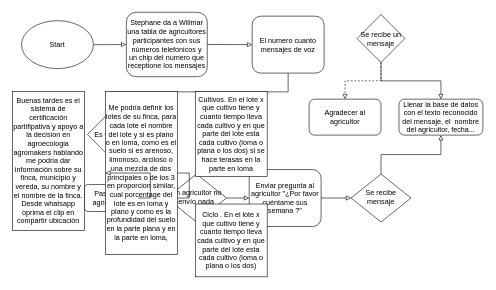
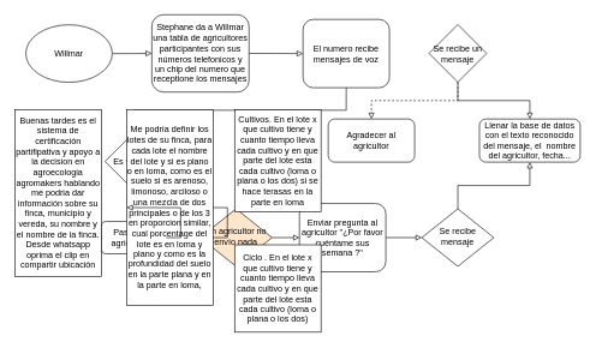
- <mxCell id="22" value="Se recibe un mensaje" style="rhombus;whiteSpace=wrap;html=1;" parent="1" vertex="1"><mxGeometry x="595" y="23.75" width="80" height="80" as="geometry" /></mxCell>
+ <mxCell id="22" value="Se recibe un mensaje" style="rhombus;whiteSpace=wrap;html=1;" parent="1" vertex="1"><mxGeometry x="595" y="33.75" width="80" height="80" as="geometry" /></mxCell>
- <mxCell id="15" value="Start" style="ellipse;whiteSpace=wrap;html=1;" parent="1" vertex="1"><mxGeometry x="35" y="34" width="120" height="80" as="geometry" /></mxCell>
+ <mxCell id="15" value="Willmar" style="ellipse;whiteSpace=wrap;html=1;" parent="1" vertex="1"><mxGeometry x="35" y="34" width="120" height="80" as="geometry" /></mxCell>
- <mxCell id="12" value="El numero cuanto mensajes de voz" style="rounded=1;whiteSpace=wrap;html=1;" parent="1" vertex="1"><mxGeometry x="420" y="26.5" width="120" height="95" as="geometry" /></mxCell>
+ <mxCell id="12" value="El numero recibe mensajes de voz" style="rounded=1;whiteSpace=wrap;html=1;" parent="1" vertex="1"><mxGeometry x="420" y="26.5" width="120" height="95" as="geometry" /></mxCell>
- <mxCell id="23" value="Agradecer al agricultor" style="rounded=1;whiteSpace=wrap;html=1;" parent="1" vertex="1"><mxGeometry x="515" y="165" width="120" height="60" as="geometry" /></mxCell>
+ <mxCell id="23" value="Agradecer al agricultor" style="rounded=1;whiteSpace=wrap;html=1;" parent="1" vertex="1"><mxGeometry x="455" y="165" width="120" height="60" as="geometry" /></mxCell>
- <mxCell id="5" value="Un agricultor no envío nada" style="rhombus;whiteSpace=wrap;html=1;shadow=0;fontFamily=Helvetica;fontSize=12;align=center;strokeWidth=1;spacing=6;spacingTop=-4;" parent="1" vertex="1"><mxGeometry x="277" y="290" width="100" height="80" as="geometry" /></mxCell>
+ <mxCell id="5" value="Un agricultor no envío nada" style="rhombus;whiteSpace=wrap;html=1;shadow=0;fontFamily=Helvetica;fontSize=12;align=center;strokeWidth=1;spacing=6;spacingTop=-4;fillColor=#ffe6cc;" parent="1" vertex="1"><mxGeometry x="277" y="290" width="100" height="80" as="geometry" /></mxCell>
